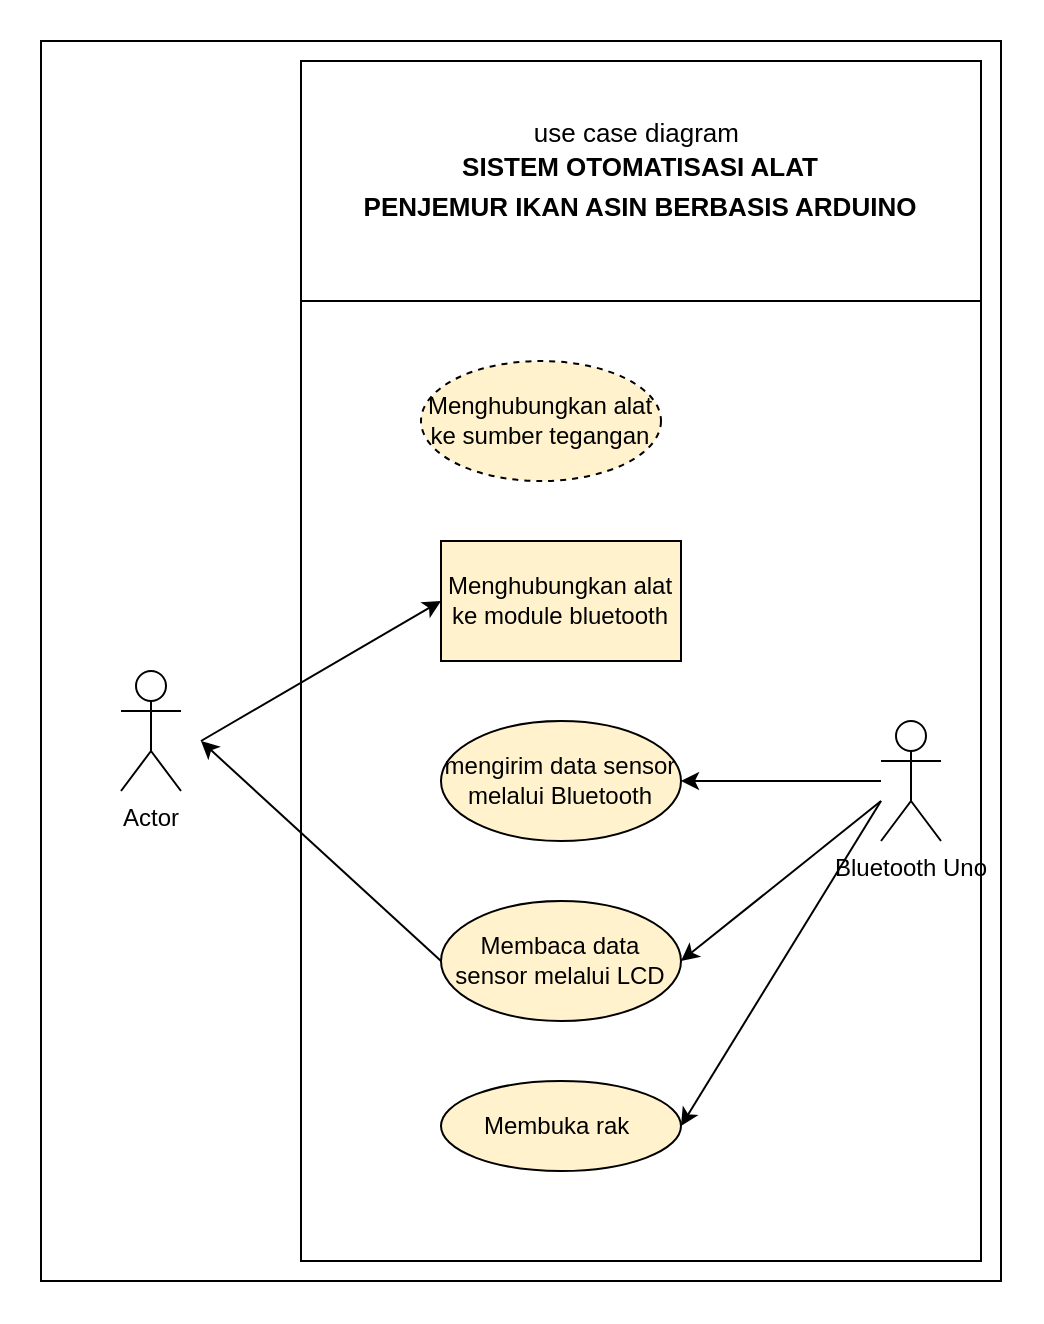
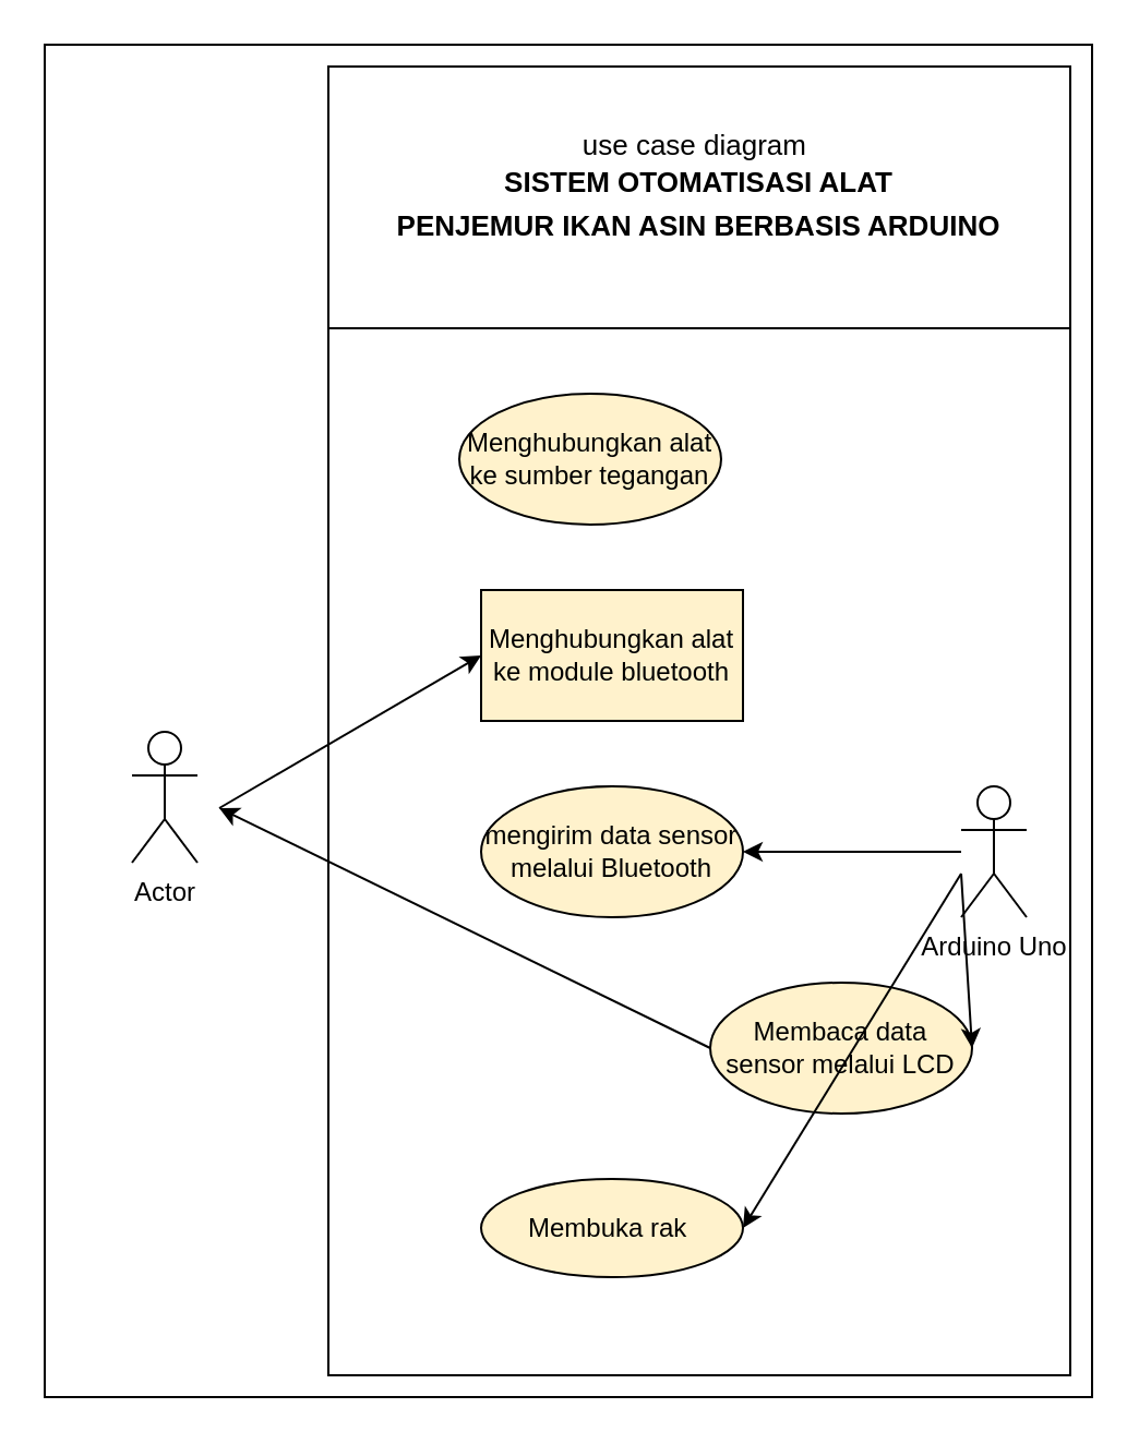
- <mxCell id="16" value="Menghubungkan alat ke sumber tegangan" style="ellipse;whiteSpace=wrap;html=1;fillColor=#fff2cc;dashed=1;" vertex="1" parent="1"><mxGeometry x="210" y="180" width="120" height="60" as="geometry" /></mxCell>
+ <mxCell id="16" value="Menghubungkan alat ke sumber tegangan" style="ellipse;whiteSpace=wrap;html=1;fillColor=#fff2cc;" vertex="1" parent="1"><mxGeometry x="210" y="180" width="120" height="60" as="geometry" /></mxCell>
- <mxCell id="8" value="Bluetooth Uno" style="shape=umlActor;verticalLabelPosition=bottom;verticalAlign=top;html=1;outlineConnect=0;strokeColor=#000000;" parent="1" vertex="1"><mxGeometry x="440" y="360" width="30" height="60" as="geometry" /></mxCell>
+ <mxCell id="8" value="Arduino Uno" style="shape=umlActor;verticalLabelPosition=bottom;verticalAlign=top;html=1;outlineConnect=0;strokeColor=#000000;" parent="1" vertex="1"><mxGeometry x="440" y="360" width="30" height="60" as="geometry" /></mxCell>
- <mxCell id="6" value="Membaca data sensor melalui LCD" style="ellipse;whiteSpace=wrap;html=1;fillColor=#fff2cc;" parent="1" vertex="1"><mxGeometry x="220" y="450" width="120" height="60" as="geometry" /></mxCell>
+ <mxCell id="6" value="Membaca data sensor melalui LCD" style="ellipse;whiteSpace=wrap;html=1;fillColor=#fff2cc;" parent="1" vertex="1"><mxGeometry x="325" y="450" width="120" height="60" as="geometry" /></mxCell>
